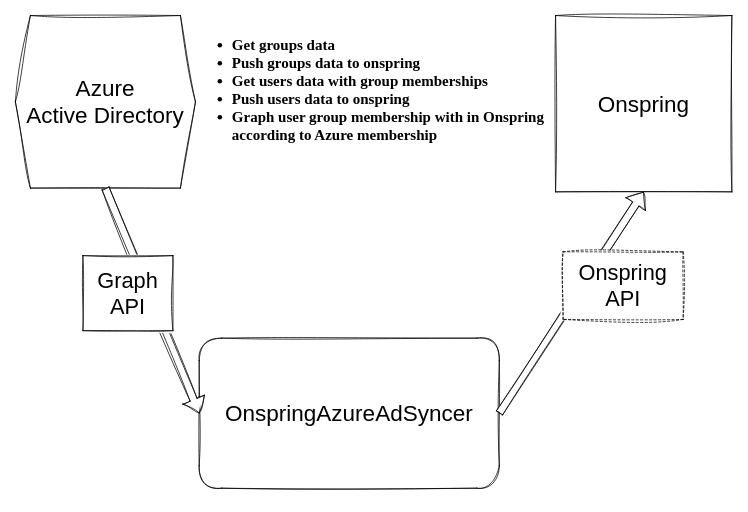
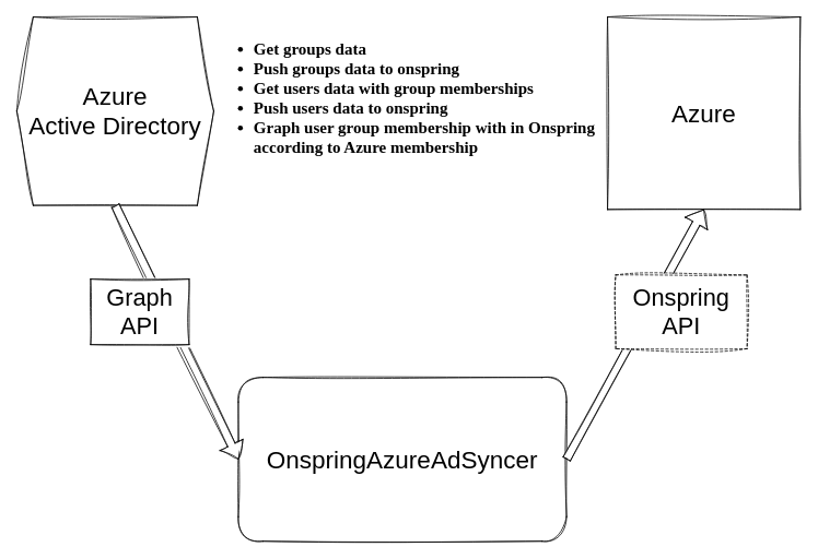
- <mxCell id="4" value="&lt;font style=&quot;font-size: 30px;&quot;&gt;Onspring&lt;/font&gt;" style="whiteSpace=wrap;html=1;aspect=fixed;sketch=1;curveFitting=1;jiggle=2;" vertex="1" parent="2"><mxGeometry x="720" width="235" height="235" as="geometry" /></mxCell>
+ <mxCell id="4" value="&lt;font style=&quot;font-size: 30px;&quot;&gt;Azure&lt;/font&gt;" style="whiteSpace=wrap;html=1;aspect=fixed;sketch=1;curveFitting=1;jiggle=2;" vertex="1" parent="2"><mxGeometry x="720" width="235" height="235" as="geometry" /></mxCell>
- <mxCell id="8" value="Graph API" style="rounded=0;whiteSpace=wrap;html=1;fontSize=29;sketch=1;curveFitting=1;jiggle=2;" vertex="1" parent="2"><mxGeometry x="90" y="320" width="120" height="100" as="geometry" /></mxCell>
+ <mxCell id="8" value="Graph API" style="rounded=0;whiteSpace=wrap;html=1;fontSize=29;sketch=1;curveFitting=1;jiggle=2;" vertex="1" parent="2"><mxGeometry x="90" y="320" width="120" height="80" as="geometry" /></mxCell>
- <mxCell id="5" value="OnspringAzureAdSyncer" style="rounded=1;whiteSpace=wrap;html=1;fontSize=30;sketch=1;curveFitting=1;jiggle=2;" vertex="1" parent="2"><mxGeometry x="245" y="430" width="400" height="200" as="geometry" /></mxCell>
+ <mxCell id="5" value="OnspringAzureAdSyncer" style="rounded=1;whiteSpace=wrap;html=1;fontSize=30;sketch=1;curveFitting=1;jiggle=2;" vertex="1" parent="2"><mxGeometry x="270" y="440" width="400" height="200" as="geometry" /></mxCell>
